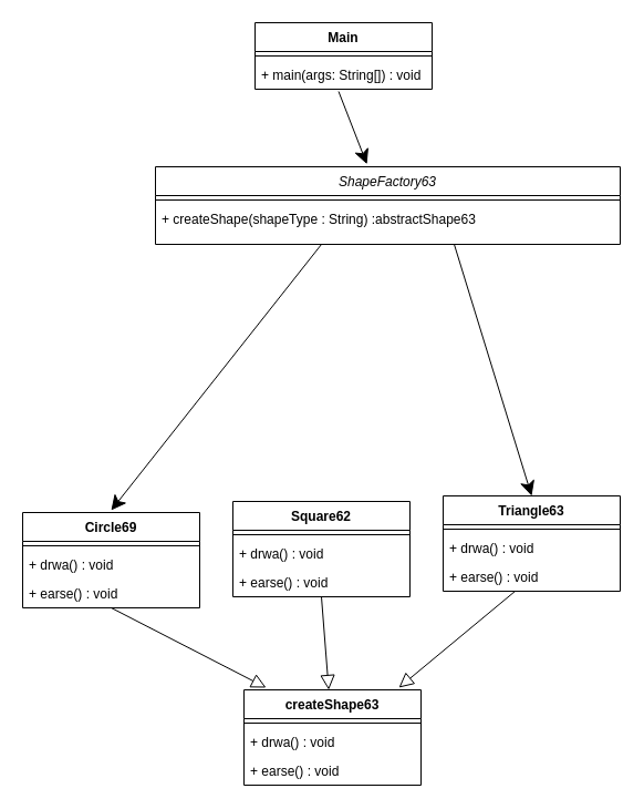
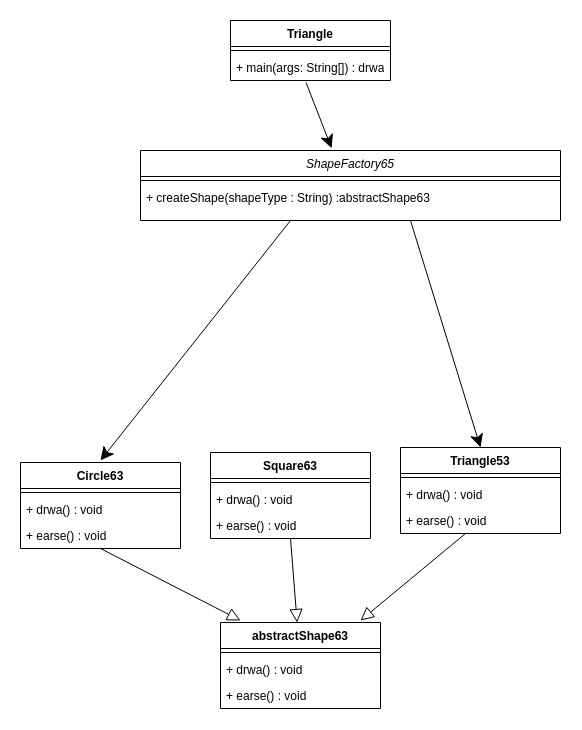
- <mxCell id="13" value="Main" style="swimlane;fontStyle=1;align=center;verticalAlign=top;childLayout=stackLayout;horizontal=1;startSize=26;horizontalStack=0;resizeParent=1;resizeParentMax=0;resizeLast=0;collapsible=1;marginBottom=0;whiteSpace=wrap;html=1;" vertex="1" parent="1"><mxGeometry x="230" y="20" width="160" height="60" as="geometry" /></mxCell>
+ <mxCell id="13" value="Triangle" style="swimlane;fontStyle=1;align=center;verticalAlign=top;childLayout=stackLayout;horizontal=1;startSize=26;horizontalStack=0;resizeParent=1;resizeParentMax=0;resizeLast=0;collapsible=1;marginBottom=0;whiteSpace=wrap;html=1;" vertex="1" parent="1"><mxGeometry x="230" y="20" width="160" height="60" as="geometry" /></mxCell>
- <mxCell id="15" value="+ main(args: String[]) : void" style="text;strokeColor=none;fillColor=none;align=left;verticalAlign=top;spacingLeft=4;spacingRight=4;overflow=hidden;rotatable=0;points=[[0,0.5],[1,0.5]];portConstraint=eastwest;whiteSpace=wrap;html=1;" vertex="1" parent="13"><mxGeometry y="34" width="160" height="26" as="geometry" /></mxCell>
+ <mxCell id="15" value="+ main(args: String[]) : drwa" style="text;strokeColor=none;fillColor=none;align=left;verticalAlign=top;spacingLeft=4;spacingRight=4;overflow=hidden;rotatable=0;points=[[0,0.5],[1,0.5]];portConstraint=eastwest;whiteSpace=wrap;html=1;" vertex="1" parent="13"><mxGeometry y="34" width="160" height="26" as="geometry" /></mxCell>
- <mxCell id="2" value="ShapeFactory63" style="swimlane;fontStyle=2;align=center;verticalAlign=top;childLayout=stackLayout;horizontal=1;startSize=26;horizontalStack=0;resizeParent=1;resizeLast=0;collapsible=1;marginBottom=0;rounded=0;shadow=0;strokeWidth=1;" parent="1" vertex="1"><mxGeometry x="140" y="150" width="420" height="70" as="geometry"><mxRectangle x="230" y="140" width="160" height="26" as="alternateBounds" /></mxGeometry></mxCell>
+ <mxCell id="2" value="ShapeFactory65" style="swimlane;fontStyle=2;align=center;verticalAlign=top;childLayout=stackLayout;horizontal=1;startSize=26;horizontalStack=0;resizeParent=1;resizeLast=0;collapsible=1;marginBottom=0;rounded=0;shadow=0;strokeWidth=1;" parent="1" vertex="1"><mxGeometry x="140" y="150" width="420" height="70" as="geometry"><mxRectangle x="230" y="140" width="160" height="26" as="alternateBounds" /></mxGeometry></mxCell>
- <mxCell id="9" value="Triangle63" style="swimlane;fontStyle=1;align=center;verticalAlign=top;childLayout=stackLayout;horizontal=1;startSize=26;horizontalStack=0;resizeParent=1;resizeParentMax=0;resizeLast=0;collapsible=1;marginBottom=0;whiteSpace=wrap;html=1;" vertex="1" parent="1"><mxGeometry x="400" y="447" width="160" height="86" as="geometry" /></mxCell>
+ <mxCell id="9" value="Triangle53" style="swimlane;fontStyle=1;align=center;verticalAlign=top;childLayout=stackLayout;horizontal=1;startSize=26;horizontalStack=0;resizeParent=1;resizeParentMax=0;resizeLast=0;collapsible=1;marginBottom=0;whiteSpace=wrap;html=1;" vertex="1" parent="1"><mxGeometry x="400" y="447" width="160" height="86" as="geometry" /></mxCell>
- <mxCell id="5" value="Square62" style="swimlane;fontStyle=1;align=center;verticalAlign=top;childLayout=stackLayout;horizontal=1;startSize=26;horizontalStack=0;resizeParent=1;resizeParentMax=0;resizeLast=0;collapsible=1;marginBottom=0;whiteSpace=wrap;html=1;" vertex="1" parent="1"><mxGeometry x="210" y="452" width="160" height="86" as="geometry" /></mxCell>
+ <mxCell id="5" value="Square63" style="swimlane;fontStyle=1;align=center;verticalAlign=top;childLayout=stackLayout;horizontal=1;startSize=26;horizontalStack=0;resizeParent=1;resizeParentMax=0;resizeLast=0;collapsible=1;marginBottom=0;whiteSpace=wrap;html=1;" vertex="1" parent="1"><mxGeometry x="210" y="452" width="160" height="86" as="geometry" /></mxCell>
- <mxCell id="19" value="Circle69" style="swimlane;fontStyle=1;align=center;verticalAlign=top;childLayout=stackLayout;horizontal=1;startSize=26;horizontalStack=0;resizeParent=1;resizeParentMax=0;resizeLast=0;collapsible=1;marginBottom=0;whiteSpace=wrap;html=1;" vertex="1" parent="1"><mxGeometry x="20" y="462" width="160" height="86" as="geometry" /></mxCell>
+ <mxCell id="19" value="Circle63" style="swimlane;fontStyle=1;align=center;verticalAlign=top;childLayout=stackLayout;horizontal=1;startSize=26;horizontalStack=0;resizeParent=1;resizeParentMax=0;resizeLast=0;collapsible=1;marginBottom=0;whiteSpace=wrap;html=1;" vertex="1" parent="1"><mxGeometry x="20" y="462" width="160" height="86" as="geometry" /></mxCell>
- <mxCell id="26" value="createShape63" style="swimlane;fontStyle=1;align=center;verticalAlign=top;childLayout=stackLayout;horizontal=1;startSize=26;horizontalStack=0;resizeParent=1;resizeParentMax=0;resizeLast=0;collapsible=1;marginBottom=0;whiteSpace=wrap;html=1;" vertex="1" parent="1"><mxGeometry x="220" y="622" width="160" height="86" as="geometry" /></mxCell>
+ <mxCell id="26" value="abstractShape63" style="swimlane;fontStyle=1;align=center;verticalAlign=top;childLayout=stackLayout;horizontal=1;startSize=26;horizontalStack=0;resizeParent=1;resizeParentMax=0;resizeLast=0;collapsible=1;marginBottom=0;whiteSpace=wrap;html=1;" vertex="1" parent="1"><mxGeometry x="220" y="622" width="160" height="86" as="geometry" /></mxCell>
